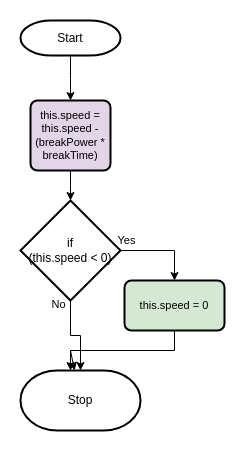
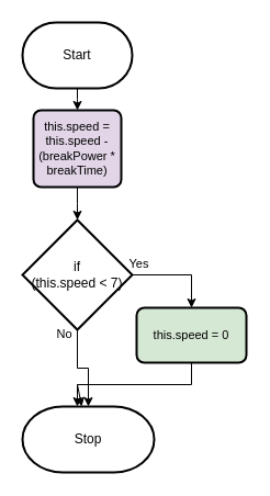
- <mxCell id="3" value="Start" style="strokeWidth=2;html=1;shape=mxgraph.flowchart.terminator;whiteSpace=wrap;" parent="1" vertex="1"><mxGeometry x="20" y="20" width="100" height="35" as="geometry" /></mxCell>
+ <mxCell id="3" value="Start" style="strokeWidth=2;html=1;shape=mxgraph.flowchart.terminator;whiteSpace=wrap;" parent="1" vertex="1"><mxGeometry x="20" y="20" width="100" height="60" as="geometry" /></mxCell>
- <mxCell id="10" value="if&lt;br&gt;(this.speed &amp;lt; 0)" style="strokeWidth=2;html=1;shape=mxgraph.flowchart.decision;whiteSpace=wrap;" vertex="1" parent="1"><mxGeometry x="20" y="200" width="100" height="100" as="geometry" /></mxCell>
+ <mxCell id="10" value="if&lt;br&gt;(this.speed &amp;lt; 7)" style="strokeWidth=2;html=1;shape=mxgraph.flowchart.decision;whiteSpace=wrap;" vertex="1" parent="1"><mxGeometry x="20" y="200" width="100" height="100" as="geometry" /></mxCell>
